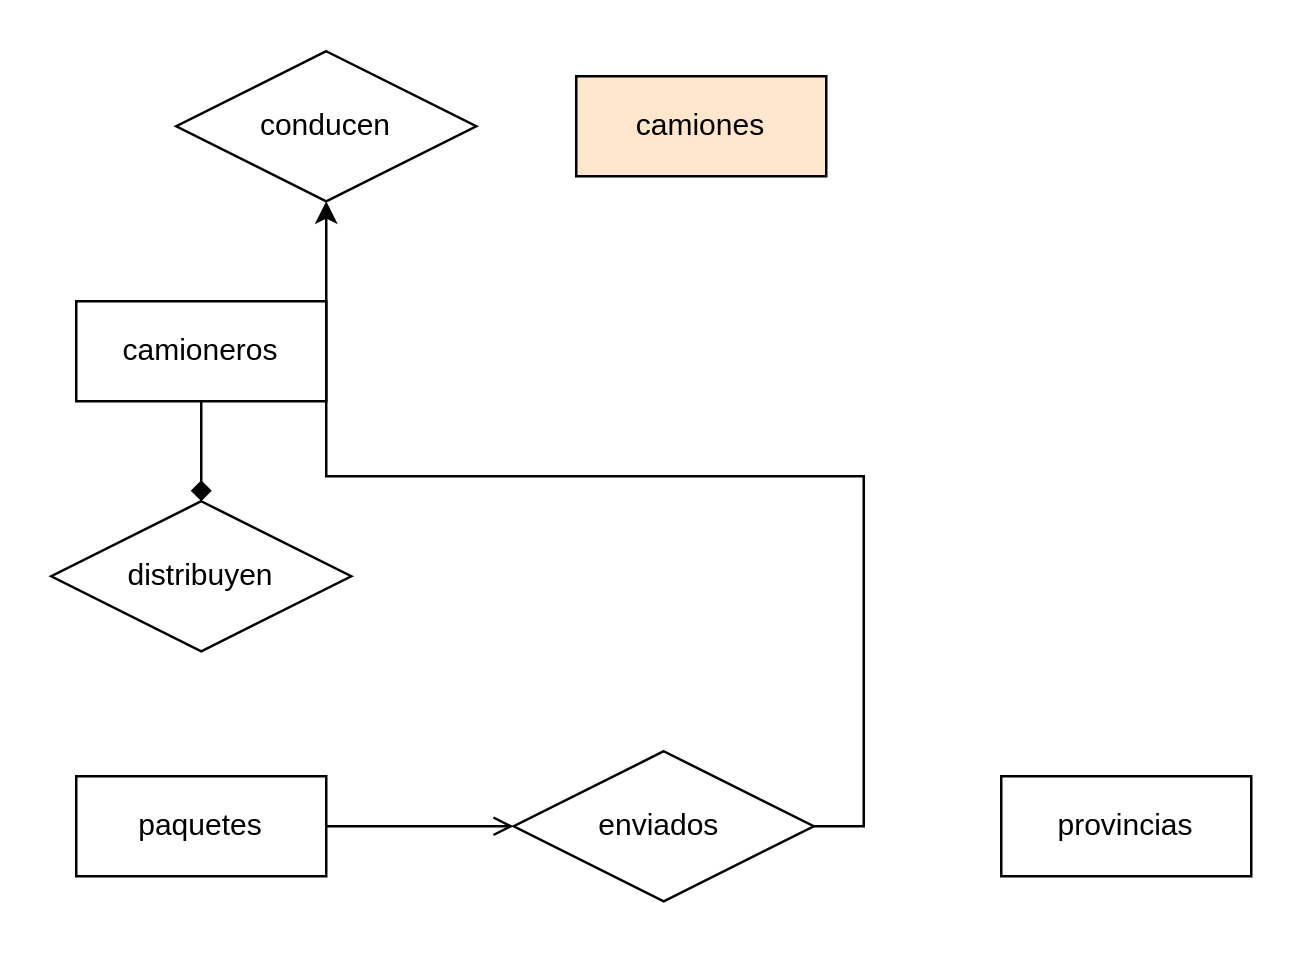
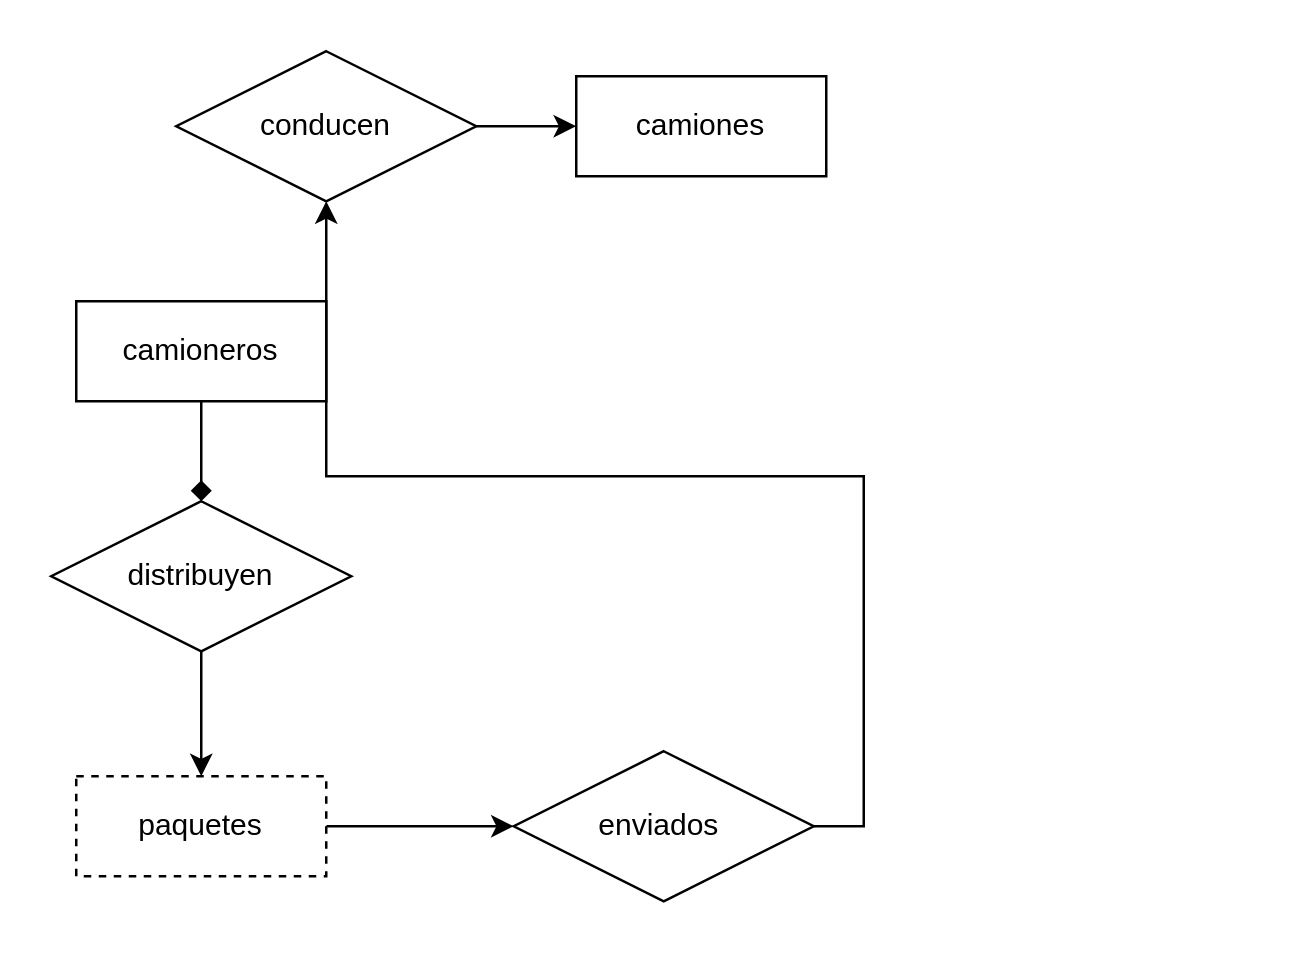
+ <mxCell id="10" style="edgeStyle=orthogonalEdgeStyle;rounded=0;orthogonalLoop=1;jettySize=auto;html=1;exitX=1;exitY=0.5;exitDx=0;exitDy=0;entryX=0;entryY=0.5;entryDx=0;entryDy=0;" edge="1" parent="1" source="11" target="7"><mxGeometry relative="1" as="geometry" /></mxCell>
- <mxCell id="7" value="camiones" style="whiteSpace=wrap;html=1;align=center;fillColor=#ffe6cc;" vertex="1" parent="1"><mxGeometry x="230" y="30" width="100" height="40" as="geometry" /></mxCell>
+ <mxCell id="7" value="camiones" style="whiteSpace=wrap;html=1;align=center;" vertex="1" parent="1"><mxGeometry x="230" y="30" width="100" height="40" as="geometry" /></mxCell>
+ <mxCell id="8" style="edgeStyle=orthogonalEdgeStyle;rounded=0;orthogonalLoop=1;jettySize=auto;html=1;exitX=0.5;exitY=1;exitDx=0;exitDy=0;" edge="1" parent="1" source="9" target="3"><mxGeometry relative="1" as="geometry" /></mxCell>
- <mxCell id="3" value="paquetes" style="whiteSpace=wrap;html=1;align=center;" vertex="1" parent="1"><mxGeometry x="30" y="310" width="100" height="40" as="geometry" /></mxCell>
+ <mxCell id="3" value="paquetes" style="whiteSpace=wrap;html=1;align=center;dashed=1;" vertex="1" parent="1"><mxGeometry x="30" y="310" width="100" height="40" as="geometry" /></mxCell>
- <mxCell id="2" style="edgeStyle=orthogonalEdgeStyle;rounded=0;orthogonalLoop=1;jettySize=auto;html=1;exitX=1;exitY=0.5;exitDx=0;exitDy=0;entryX=0;entryY=0.5;entryDx=0;entryDy=0;endArrow=open;" edge="1" parent="1" source="3" target="13"><mxGeometry relative="1" as="geometry" /></mxCell>
+ <mxCell id="2" style="edgeStyle=orthogonalEdgeStyle;rounded=0;orthogonalLoop=1;jettySize=auto;html=1;exitX=1;exitY=0.5;exitDx=0;exitDy=0;entryX=0;entryY=0.5;entryDx=0;entryDy=0;" edge="1" parent="1" source="3" target="13"><mxGeometry relative="1" as="geometry" /></mxCell>
- <mxCell id="6" value="provincias" style="whiteSpace=wrap;html=1;align=center;" vertex="1" parent="1"><mxGeometry x="400" y="310" width="100" height="40" as="geometry" /></mxCell>
